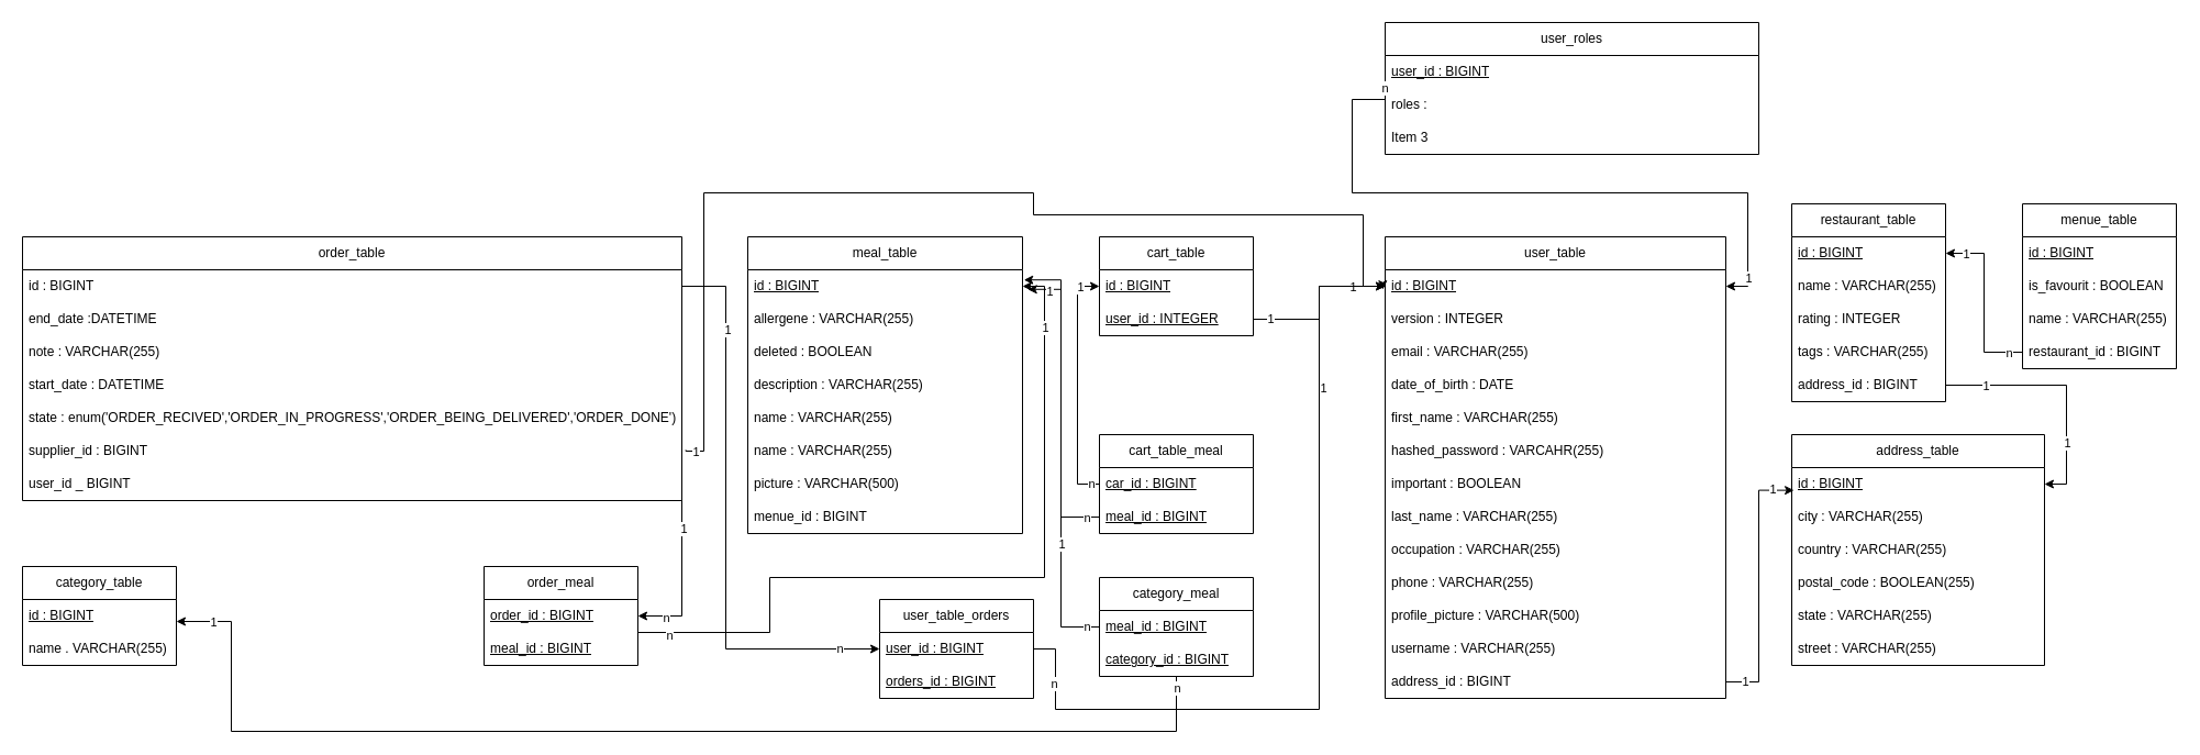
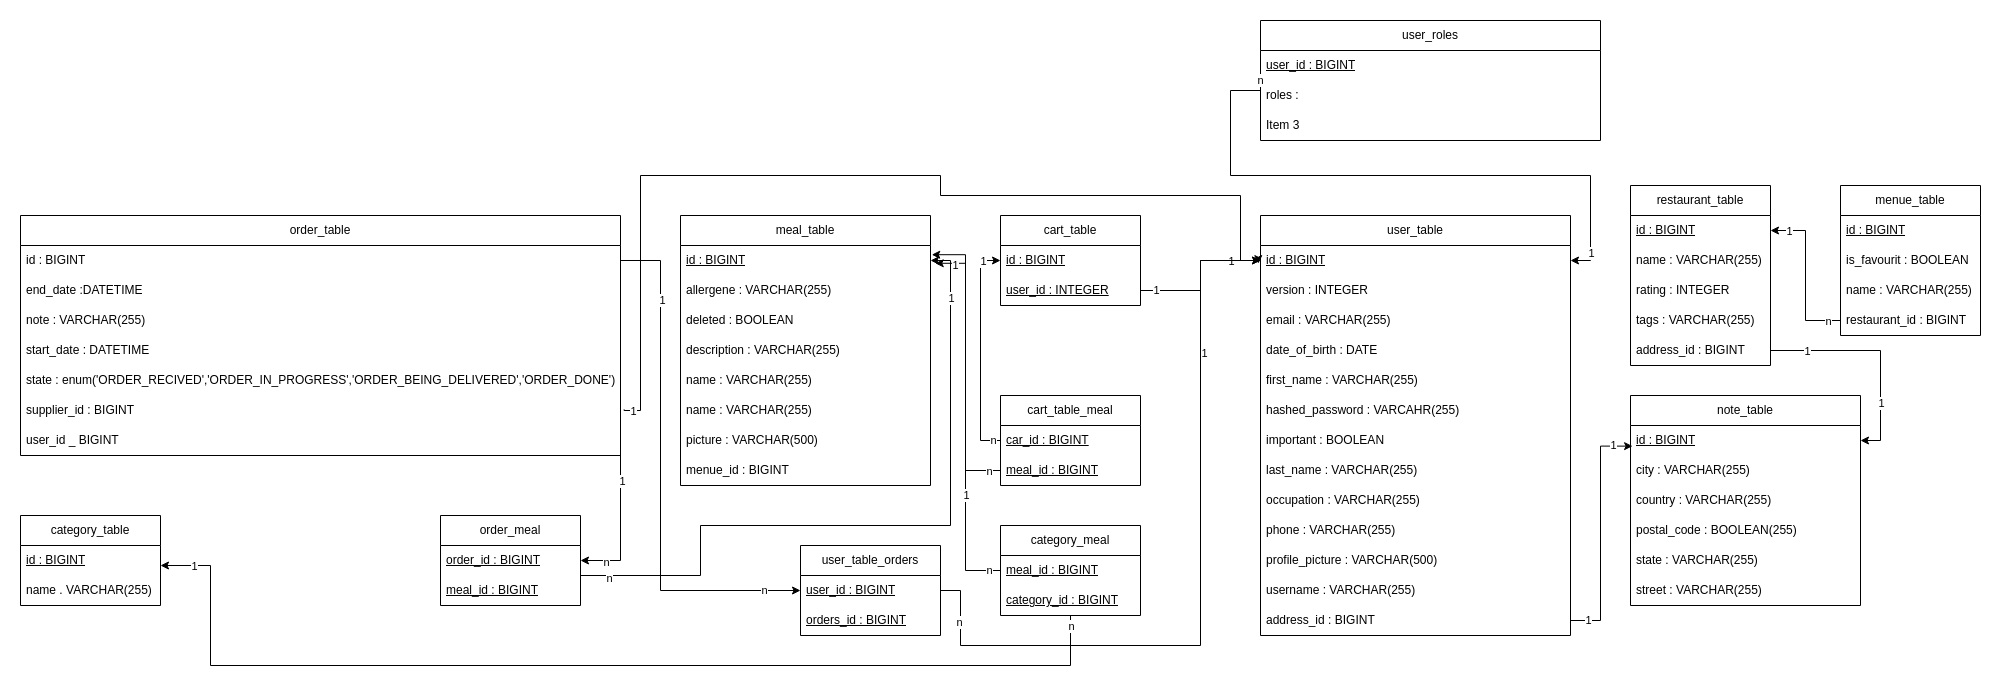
- <mxCell id="2" value="address_table" style="swimlane;fontStyle=0;childLayout=stackLayout;horizontal=1;startSize=30;horizontalStack=0;resizeParent=1;resizeParentMax=0;resizeLast=0;collapsible=1;marginBottom=0;whiteSpace=wrap;html=1;" vertex="1" parent="1"><mxGeometry x="1630" y="395" width="230" height="210" as="geometry" /></mxCell>
+ <mxCell id="2" value="note_table" style="swimlane;fontStyle=0;childLayout=stackLayout;horizontal=1;startSize=30;horizontalStack=0;resizeParent=1;resizeParentMax=0;resizeLast=0;collapsible=1;marginBottom=0;whiteSpace=wrap;html=1;" vertex="1" parent="1"><mxGeometry x="1630" y="395" width="230" height="210" as="geometry" /></mxCell>
